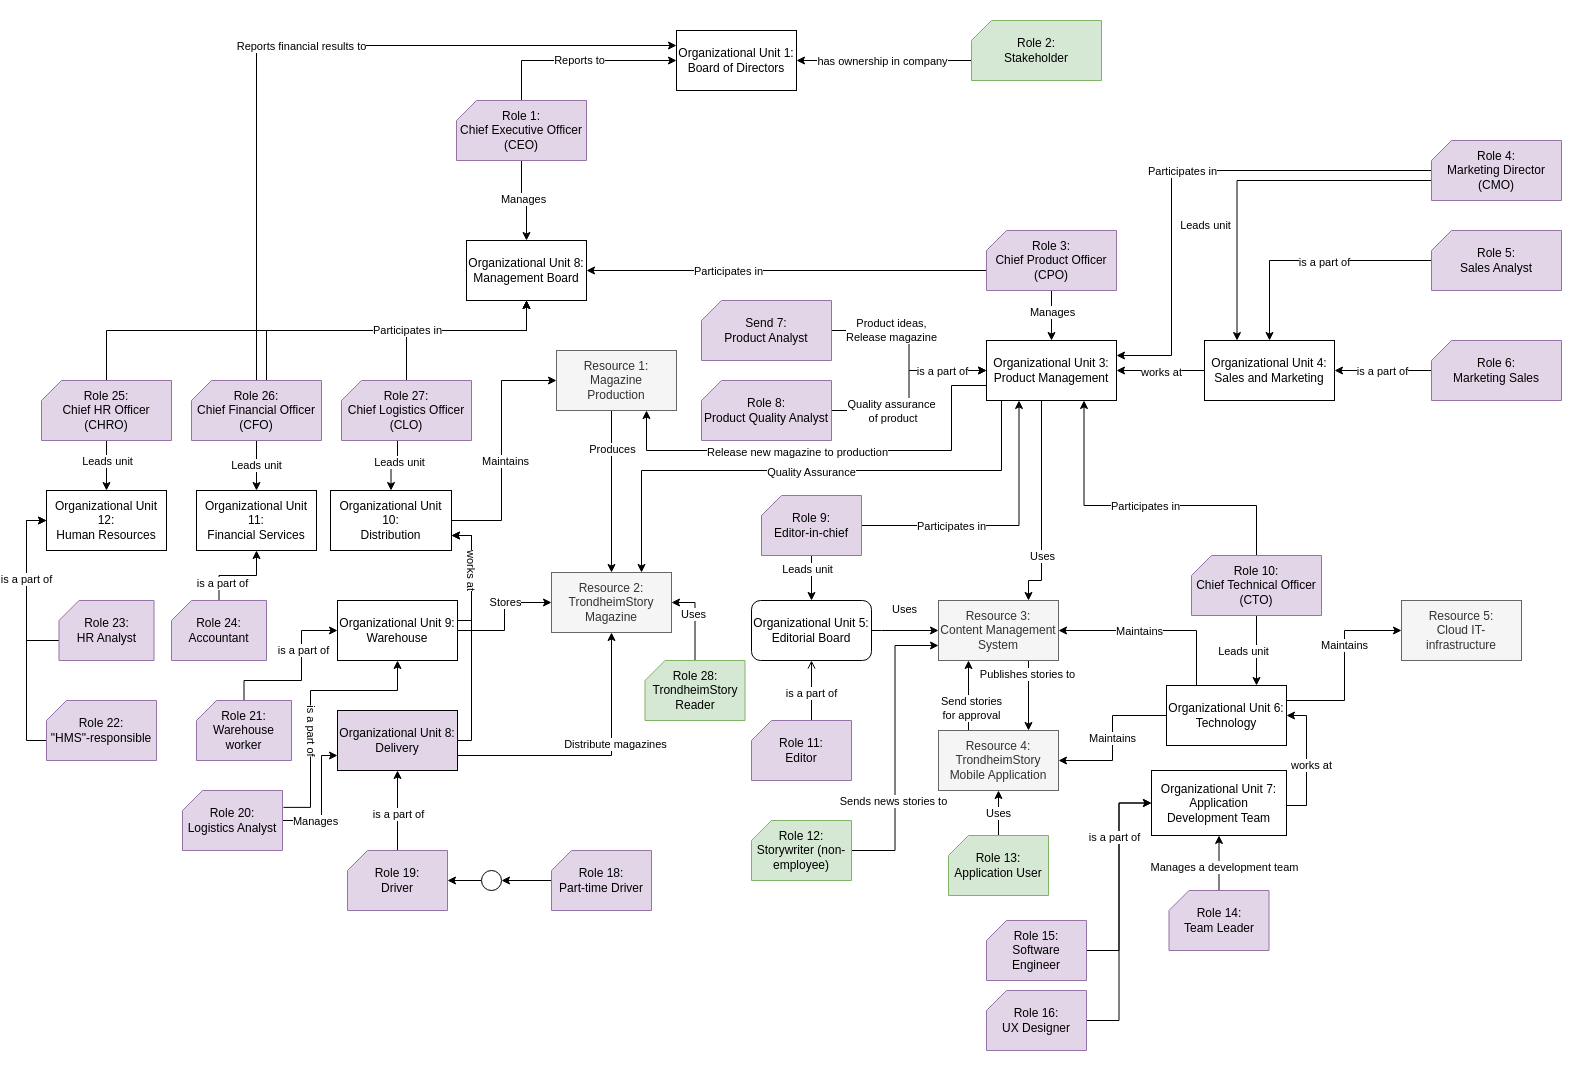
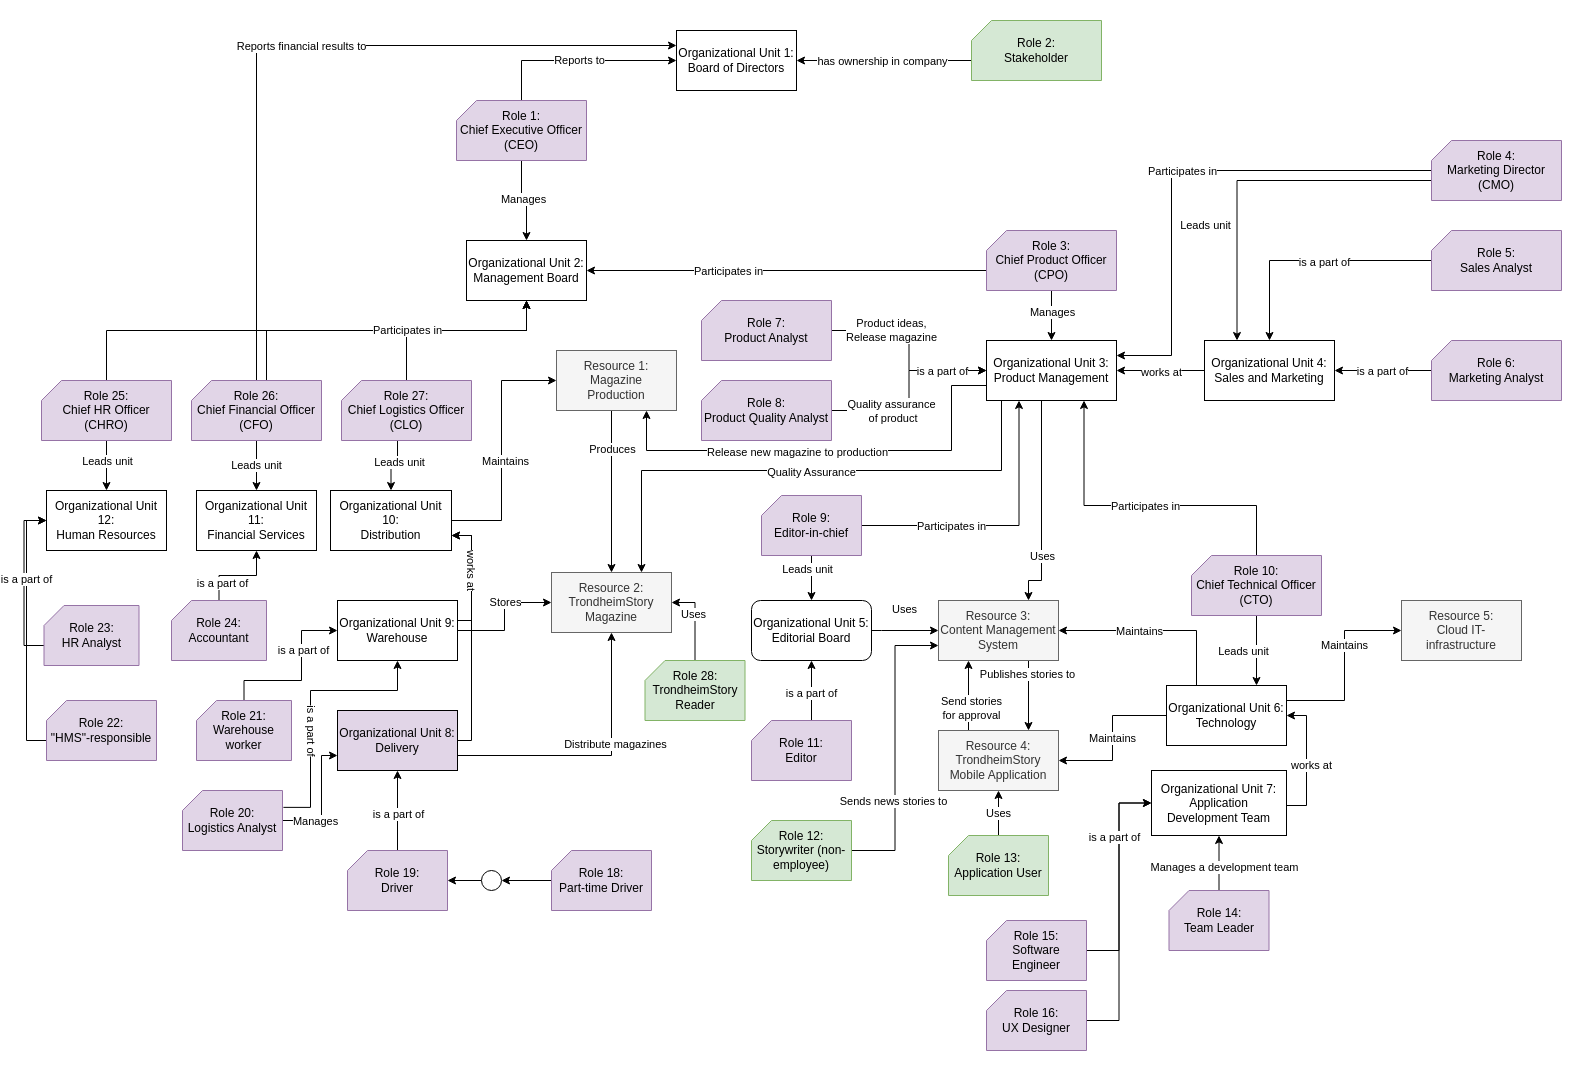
- <mxCell id="27" value="Organizational Unit 8:&lt;br&gt;Management Board" style="rounded=0;whiteSpace=wrap;html=1;" parent="1" vertex="1"><mxGeometry x="460" y="240" width="120" height="60" as="geometry" /></mxCell>
+ <mxCell id="27" value="Organizational Unit 2:&lt;br&gt;Management Board" style="rounded=0;whiteSpace=wrap;html=1;" parent="1" vertex="1"><mxGeometry x="460" y="240" width="120" height="60" as="geometry" /></mxCell>
- <mxCell id="80" value="Send 7:&lt;br&gt;Product Analyst" style="verticalLabelPosition=middle;verticalAlign=middle;html=1;shape=card;whiteSpace=wrap;size=20;arcSize=12;fillColor=#e1d5e7;strokeColor=#9673a6;labelPosition=center;align=center;" parent="1" vertex="1"><mxGeometry x="695" y="300" width="130" height="60" as="geometry" /></mxCell>
+ <mxCell id="80" value="Role 7:&lt;br&gt;Product Analyst" style="verticalLabelPosition=middle;verticalAlign=middle;html=1;shape=card;whiteSpace=wrap;size=20;arcSize=12;fillColor=#e1d5e7;strokeColor=#9673a6;labelPosition=center;align=center;" parent="1" vertex="1"><mxGeometry x="695" y="300" width="130" height="60" as="geometry" /></mxCell>
- <mxCell id="96" value="Role 6:&lt;br&gt;Marketing Sales" style="verticalLabelPosition=middle;verticalAlign=middle;html=1;shape=card;whiteSpace=wrap;size=20;arcSize=12;fillColor=#e1d5e7;strokeColor=#9673a6;labelPosition=center;align=center;" parent="1" vertex="1"><mxGeometry x="1425" y="340" width="130" height="60" as="geometry" /></mxCell>
+ <mxCell id="96" value="Role 6:&lt;br&gt;Marketing Analyst" style="verticalLabelPosition=middle;verticalAlign=middle;html=1;shape=card;whiteSpace=wrap;size=20;arcSize=12;fillColor=#e1d5e7;strokeColor=#9673a6;labelPosition=center;align=center;" parent="1" vertex="1"><mxGeometry x="1425" y="340" width="130" height="60" as="geometry" /></mxCell>
- <mxCell id="93" value="Role 23:&lt;br&gt;HR Analyst" style="verticalLabelPosition=middle;verticalAlign=middle;html=1;shape=card;whiteSpace=wrap;size=20;arcSize=12;fillColor=#e1d5e7;strokeColor=#9673a6;labelPosition=center;align=center;" parent="1" vertex="1"><mxGeometry x="52.5" y="600" width="95" height="60" as="geometry" /></mxCell>
+ <mxCell id="93" value="Role 23:&lt;br&gt;HR Analyst" style="verticalLabelPosition=middle;verticalAlign=middle;html=1;shape=card;whiteSpace=wrap;size=20;arcSize=12;fillColor=#e1d5e7;strokeColor=#9673a6;labelPosition=center;align=center;" parent="1" vertex="1"><mxGeometry x="37.5" y="605" width="95" height="60" as="geometry" /></mxCell>
- <mxCell id="2" style="edgeStyle=orthogonalEdgeStyle;rounded=0;orthogonalLoop=1;jettySize=auto;html=1;entryX=0.5;entryY=1;entryDx=0;entryDy=0;exitX=0;exitY=0;exitDx=60;exitDy=0;exitPerimeter=0;endArrow=open;" parent="1" source="4" target="7" edge="1"><mxGeometry relative="1" as="geometry"><Array as="points" /></mxGeometry></mxCell>
+ <mxCell id="2" style="edgeStyle=orthogonalEdgeStyle;rounded=0;orthogonalLoop=1;jettySize=auto;html=1;entryX=0.5;entryY=1;entryDx=0;entryDy=0;exitX=0;exitY=0;exitDx=60;exitDy=0;exitPerimeter=0;" parent="1" source="4" target="7" edge="1"><mxGeometry relative="1" as="geometry"><Array as="points" /></mxGeometry></mxCell>
